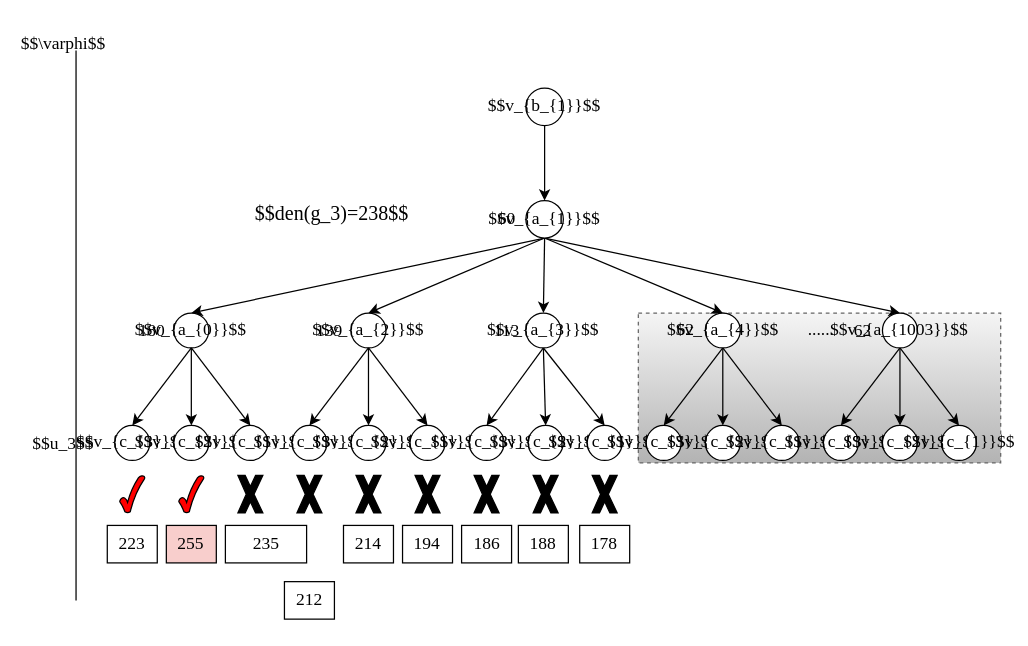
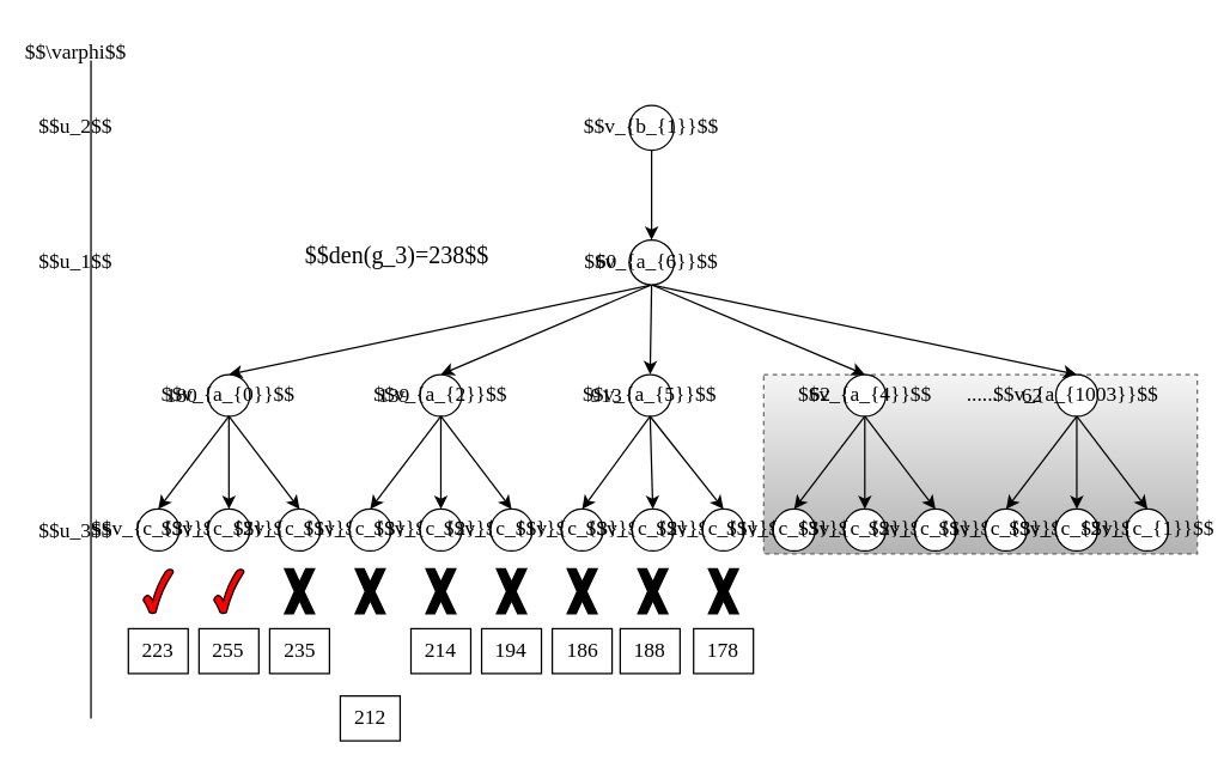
+ <mxCell id="5" value="$$u_2$$" style="text;html=1;strokeColor=none;fillColor=none;align=center;verticalAlign=middle;whiteSpace=wrap;rounded=0;fontFamily=Times New Roman;fontSize=14;" parent="1" vertex="1"><mxGeometry x="20" y="70" width="60" height="30" as="geometry" /></mxCell>
+ <mxCell id="6" value="$$u_1$$" style="text;html=1;strokeColor=none;fillColor=none;align=center;verticalAlign=middle;whiteSpace=wrap;rounded=0;fontFamily=Times New Roman;fontSize=14;" parent="1" vertex="1"><mxGeometry x="20" y="160" width="60" height="30" as="geometry" /></mxCell>
- <mxCell id="15" value="$$v_{a_{1}}$$" style="ellipse;whiteSpace=wrap;html=1;aspect=fixed;fontFamily=Times New Roman;fontSize=14;fontColor=default;" parent="1" vertex="1"><mxGeometry x="420" y="160" width="30" height="30" as="geometry" /></mxCell>
+ <mxCell id="15" value="$$v_{a_{6}}$$" style="ellipse;whiteSpace=wrap;html=1;aspect=fixed;fontFamily=Times New Roman;fontSize=14;fontColor=default;" parent="1" vertex="1"><mxGeometry x="420" y="160" width="30" height="30" as="geometry" /></mxCell>
- <mxCell id="47" value="$$v_{a_{3}}$$" style="ellipse;whiteSpace=wrap;html=1;aspect=fixed;fontFamily=Times New Roman;fontSize=14;fontColor=default;" parent="1" vertex="1"><mxGeometry x="420" y="250" width="28" height="28" as="geometry" /></mxCell>
+ <mxCell id="47" value="$$v_{a_{5}}$$" style="ellipse;whiteSpace=wrap;html=1;aspect=fixed;fontFamily=Times New Roman;fontSize=14;fontColor=default;" parent="1" vertex="1"><mxGeometry x="420" y="250" width="28" height="28" as="geometry" /></mxCell>
- <mxCell id="62" value="113" style="text;html=1;strokeColor=none;fillColor=none;align=center;verticalAlign=middle;whiteSpace=wrap;rounded=0;fontFamily=Times New Roman;fontSize=14;" parent="1" vertex="1"><mxGeometry x="374.56" y="250" width="60" height="30" as="geometry" /></mxCell>
+ <mxCell id="62" value="913" style="text;html=1;strokeColor=none;fillColor=none;align=center;verticalAlign=middle;whiteSpace=wrap;rounded=0;fontFamily=Times New Roman;fontSize=14;" parent="1" vertex="1"><mxGeometry x="374.56" y="250" width="60" height="30" as="geometry" /></mxCell>
- <mxCell id="19" value="255" style="rounded=0;whiteSpace=wrap;html=1;fontSize=14;fontFamily=Times New Roman;fillColor=#f8cecc;" parent="1" vertex="1"><mxGeometry x="132.26" y="420" width="40" height="30" as="geometry" /></mxCell>
+ <mxCell id="19" value="255" style="rounded=0;whiteSpace=wrap;html=1;fontSize=14;fontFamily=Times New Roman;" parent="1" vertex="1"><mxGeometry x="132.26" y="420" width="40" height="30" as="geometry" /></mxCell>
- <mxCell id="20" value="235" style="rounded=0;whiteSpace=wrap;html=1;fontSize=14;fontFamily=Times New Roman;" parent="1" vertex="1"><mxGeometry x="179.52" y="420" width="65" height="30" as="geometry" /></mxCell>
+ <mxCell id="20" value="235" style="rounded=0;whiteSpace=wrap;html=1;fontSize=14;fontFamily=Times New Roman;" parent="1" vertex="1"><mxGeometry x="179.52" y="420" width="40" height="30" as="geometry" /></mxCell>
